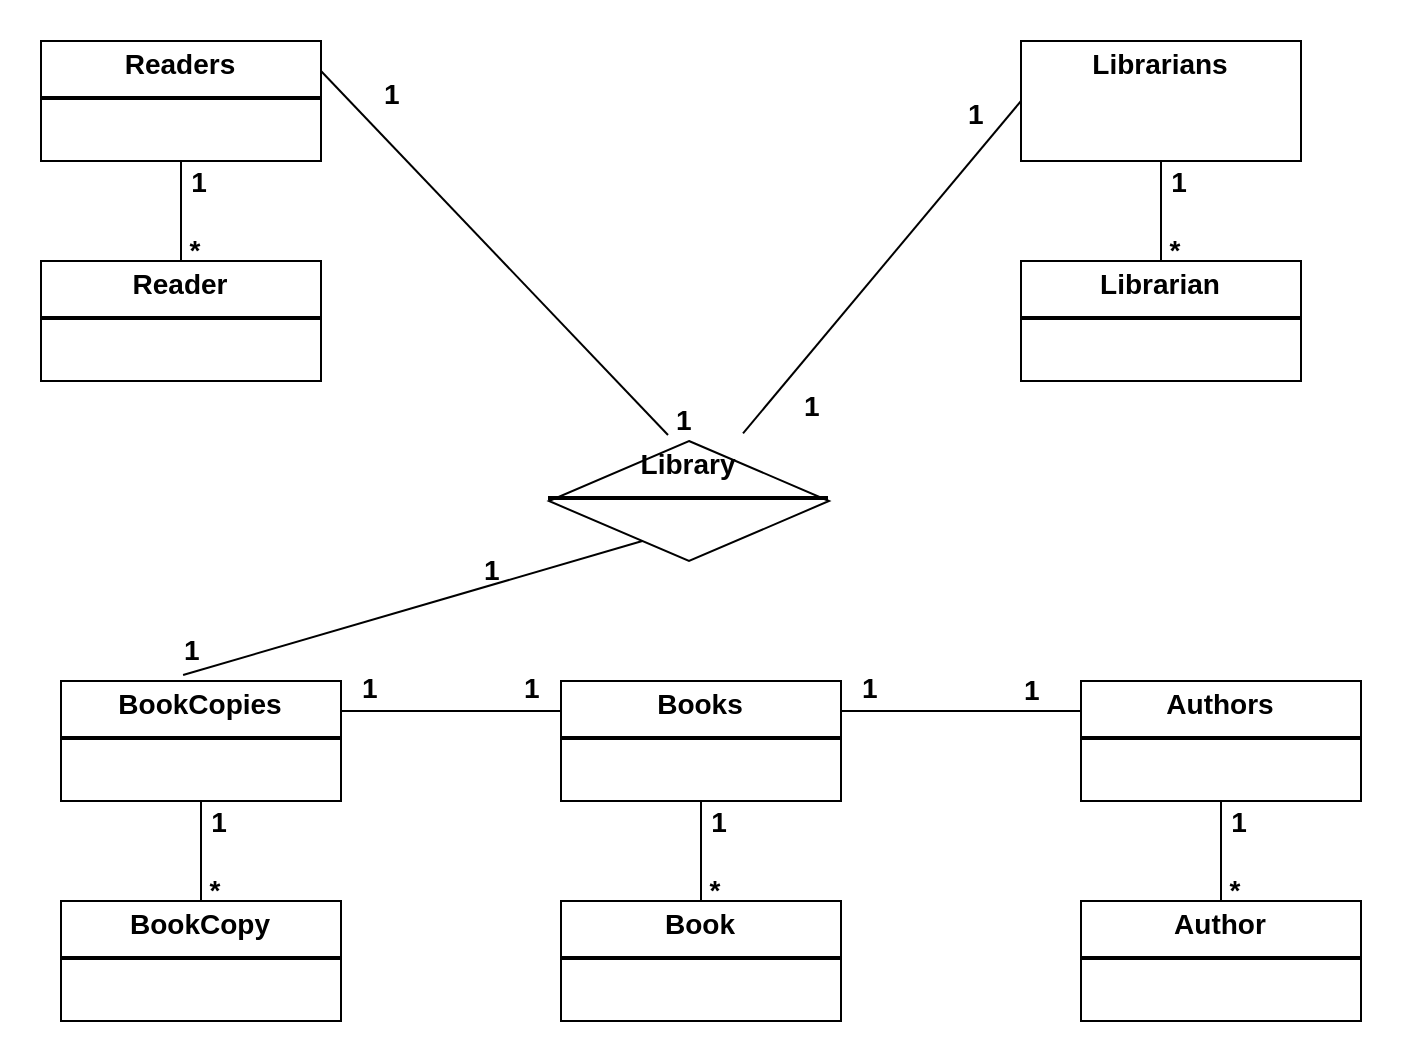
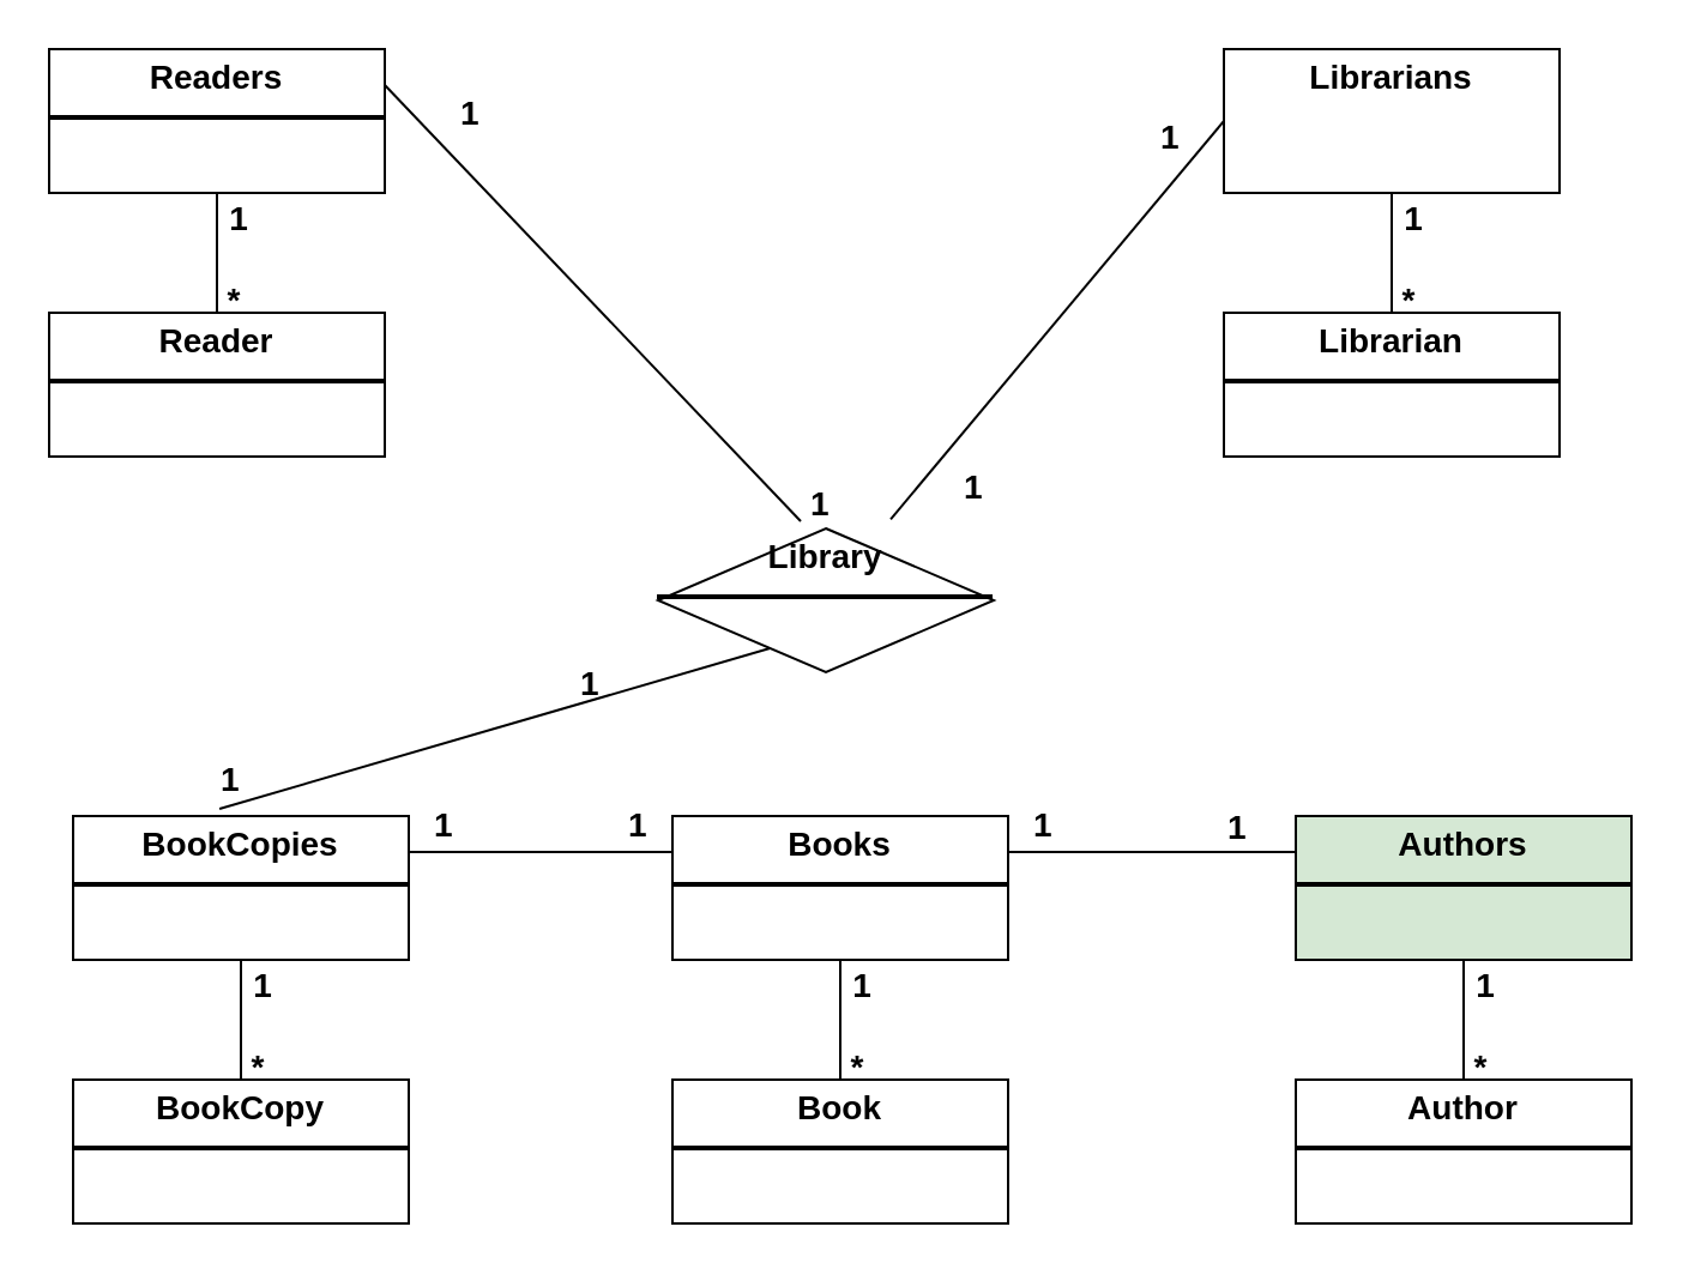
- <mxCell id="18" value="&lt;p style=&quot;margin:0px;margin-top:4px;text-align:center;&quot;&gt;&lt;b&gt;Authors&lt;/b&gt;&lt;/p&gt;&lt;hr style=&quot;border-style:solid;&quot;&gt;&lt;div style=&quot;height:2px;&quot;&gt;&lt;/div&gt;" style="verticalAlign=top;align=left;overflow=fill;html=1;whiteSpace=wrap;fontSize=14;" parent="1" vertex="1"><mxGeometry x="540" y="340" width="140" height="60" as="geometry" /></mxCell>
+ <mxCell id="18" value="&lt;p style=&quot;margin:0px;margin-top:4px;text-align:center;&quot;&gt;&lt;b&gt;Authors&lt;/b&gt;&lt;/p&gt;&lt;hr style=&quot;border-style:solid;&quot;&gt;&lt;div style=&quot;height:2px;&quot;&gt;&lt;/div&gt;" style="verticalAlign=top;align=left;overflow=fill;html=1;whiteSpace=wrap;fontSize=14;fillColor=#d5e8d4;" parent="1" vertex="1"><mxGeometry x="540" y="340" width="140" height="60" as="geometry" /></mxCell>
